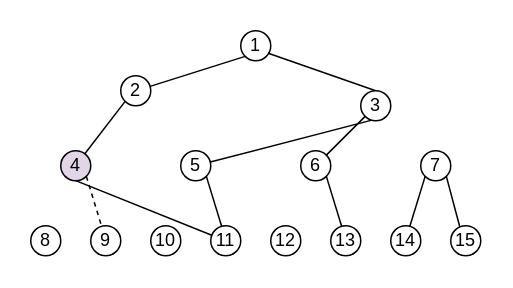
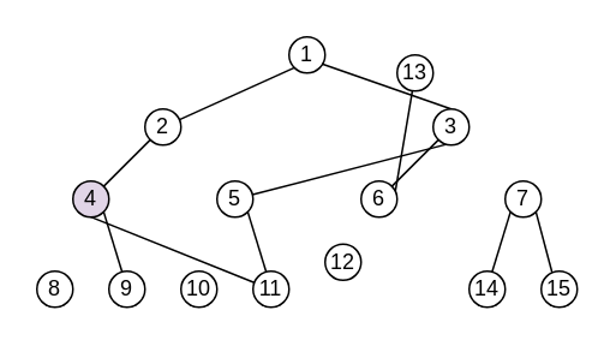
- <mxCell id="9" value="2" style="ellipse;whiteSpace=wrap;html=1;aspect=fixed;" parent="1" vertex="1"><mxGeometry x="80" y="50" width="20" height="20" as="geometry" /></mxCell>
+ <mxCell id="9" value="2" style="ellipse;whiteSpace=wrap;html=1;aspect=fixed;" parent="1" vertex="1"><mxGeometry x="80" y="60" width="20" height="20" as="geometry" /></mxCell>
- <mxCell id="11" style="edgeStyle=none;rounded=0;orthogonalLoop=1;jettySize=auto;html=1;exitX=1;exitY=1;exitDx=0;exitDy=0;endArrow=none;endFill=0;dashed=1;" parent="1" source="12" target="21" edge="1"><mxGeometry relative="1" as="geometry" /></mxCell>
+ <mxCell id="11" style="edgeStyle=none;rounded=0;orthogonalLoop=1;jettySize=auto;html=1;exitX=1;exitY=1;exitDx=0;exitDy=0;endArrow=none;endFill=0;" parent="1" source="12" target="21" edge="1"><mxGeometry relative="1" as="geometry" /></mxCell>
- <mxCell id="24" value="12" style="ellipse;whiteSpace=wrap;html=1;aspect=fixed;" parent="1" vertex="1"><mxGeometry x="180" y="150" width="20" height="20" as="geometry" /></mxCell>
+ <mxCell id="24" value="12" style="ellipse;whiteSpace=wrap;html=1;aspect=fixed;" parent="1" vertex="1"><mxGeometry x="180" y="135" width="20" height="20" as="geometry" /></mxCell>
- <mxCell id="25" value="13" style="ellipse;whiteSpace=wrap;html=1;aspect=fixed;" parent="1" vertex="1"><mxGeometry x="220" y="150" width="20" height="20" as="geometry" /></mxCell>
+ <mxCell id="25" value="13" style="ellipse;whiteSpace=wrap;html=1;aspect=fixed;" parent="1" vertex="1"><mxGeometry x="220" y="30" width="20" height="20" as="geometry" /></mxCell>
